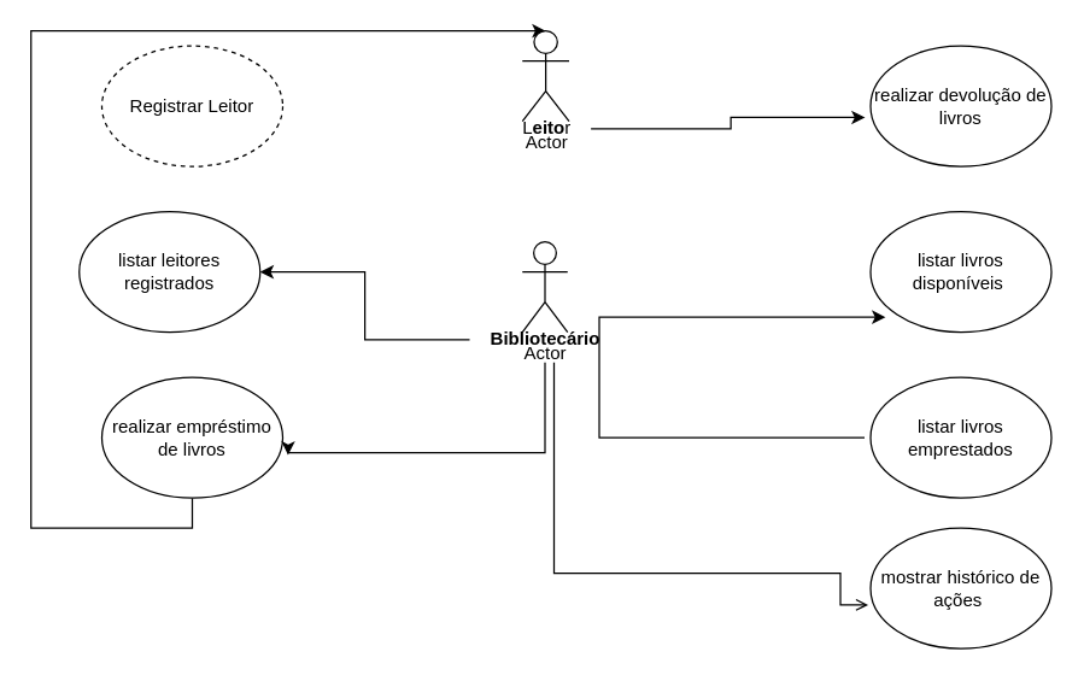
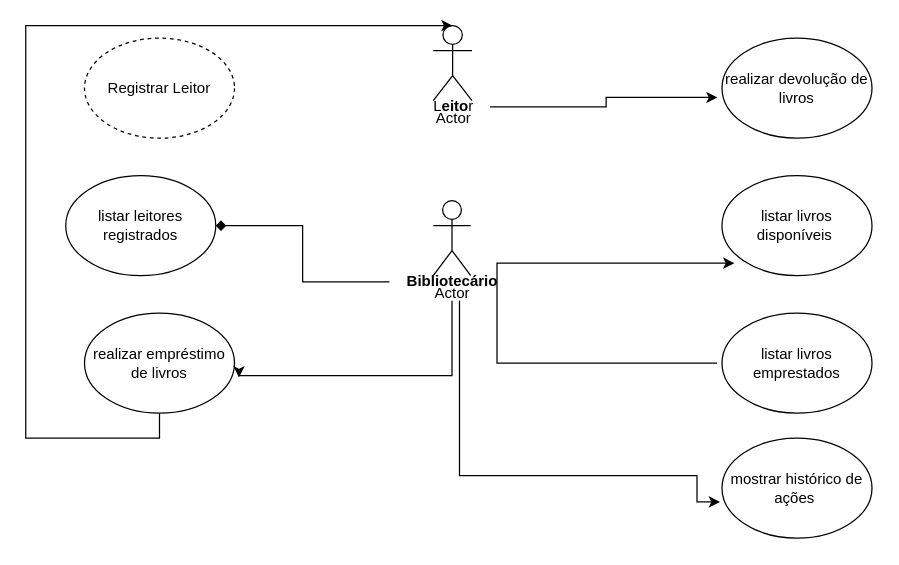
- <mxCell id="16" style="edgeStyle=orthogonalEdgeStyle;rounded=0;orthogonalLoop=1;jettySize=auto;html=1;entryX=1;entryY=0.5;entryDx=0;entryDy=0;" edge="1" parent="1" source="18" target="3"><mxGeometry relative="1" as="geometry" /></mxCell>
+ <mxCell id="16" style="edgeStyle=orthogonalEdgeStyle;rounded=0;orthogonalLoop=1;jettySize=auto;html=1;entryX=1;entryY=0.5;entryDx=0;entryDy=0;endArrow=diamond;" edge="1" parent="1" source="18" target="3"><mxGeometry relative="1" as="geometry" /></mxCell>
- <mxCell id="14" style="edgeStyle=orthogonalEdgeStyle;rounded=0;orthogonalLoop=1;jettySize=auto;html=1;entryX=-0.013;entryY=0.638;entryDx=0;entryDy=0;entryPerimeter=0;endArrow=open;" edge="1" parent="1" source="18" target="9"><mxGeometry relative="1" as="geometry"><Array as="points"><mxPoint x="367" y="380" /><mxPoint x="557" y="380" /><mxPoint x="557" y="401" /></Array></mxGeometry></mxCell>
+ <mxCell id="14" style="edgeStyle=orthogonalEdgeStyle;rounded=0;orthogonalLoop=1;jettySize=auto;html=1;entryX=-0.013;entryY=0.638;entryDx=0;entryDy=0;entryPerimeter=0;" edge="1" parent="1" source="18" target="9"><mxGeometry relative="1" as="geometry"><Array as="points"><mxPoint x="367" y="380" /><mxPoint x="557" y="380" /><mxPoint x="557" y="401" /></Array></mxGeometry></mxCell>
